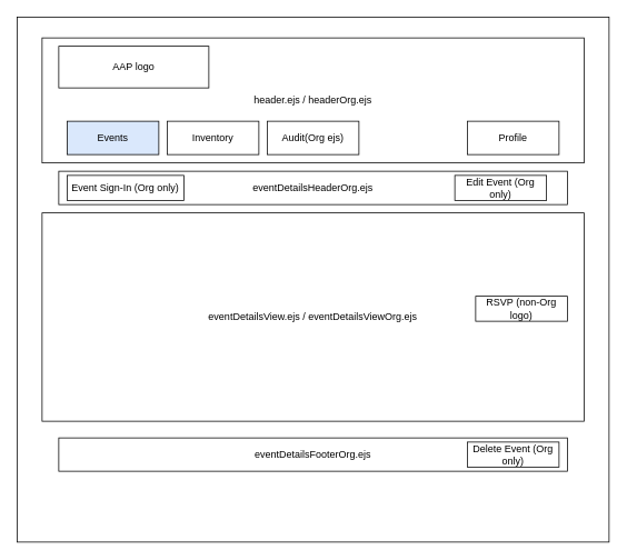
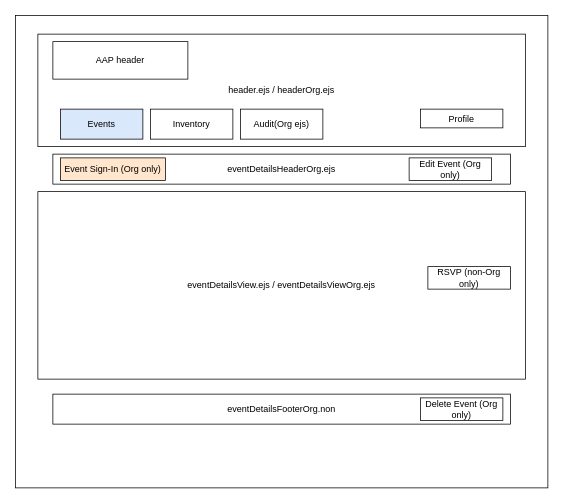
- <mxCell id="4" value="&lt;div&gt;AAP logo&lt;/div&gt;" style="rounded=0;whiteSpace=wrap;html=1;" parent="1" vertex="1"><mxGeometry x="70" y="55" width="180" height="50" as="geometry" /></mxCell>
+ <mxCell id="4" value="&lt;div&gt;AAP header&lt;/div&gt;" style="rounded=0;whiteSpace=wrap;html=1;" parent="1" vertex="1"><mxGeometry x="70" y="55" width="180" height="50" as="geometry" /></mxCell>
- <mxCell id="8" value="Profile" style="rounded=0;whiteSpace=wrap;html=1;" parent="1" vertex="1"><mxGeometry x="560" y="145" width="110" height="40" as="geometry" /></mxCell>
+ <mxCell id="8" value="Profile" style="rounded=0;whiteSpace=wrap;html=1;" parent="1" vertex="1"><mxGeometry x="560" y="145" width="110" height="25" as="geometry" /></mxCell>
- <mxCell id="11" value="Event Sign-In (Org only)" style="rounded=0;whiteSpace=wrap;html=1;" vertex="1" parent="1"><mxGeometry x="80" y="210" width="140" height="30" as="geometry" /></mxCell>
+ <mxCell id="11" value="Event Sign-In (Org only)" style="rounded=0;whiteSpace=wrap;html=1;fillColor=#ffe6cc;" vertex="1" parent="1"><mxGeometry x="80" y="210" width="140" height="30" as="geometry" /></mxCell>
- <mxCell id="15" value="RSVP (non-Org logo)" style="rounded=0;whiteSpace=wrap;html=1;" vertex="1" parent="1"><mxGeometry x="570" y="355" width="110" height="30" as="geometry" /></mxCell>
+ <mxCell id="15" value="RSVP (non-Org only)" style="rounded=0;whiteSpace=wrap;html=1;" vertex="1" parent="1"><mxGeometry x="570" y="355" width="110" height="30" as="geometry" /></mxCell>
- <mxCell id="13" value="eventDetailsFooterOrg.ejs" style="rounded=0;whiteSpace=wrap;html=1;" vertex="1" parent="1"><mxGeometry x="70" y="525" width="610" height="40" as="geometry" /></mxCell>
+ <mxCell id="13" value="eventDetailsFooterOrg.non" style="rounded=0;whiteSpace=wrap;html=1;" vertex="1" parent="1"><mxGeometry x="70" y="525" width="610" height="40" as="geometry" /></mxCell>
